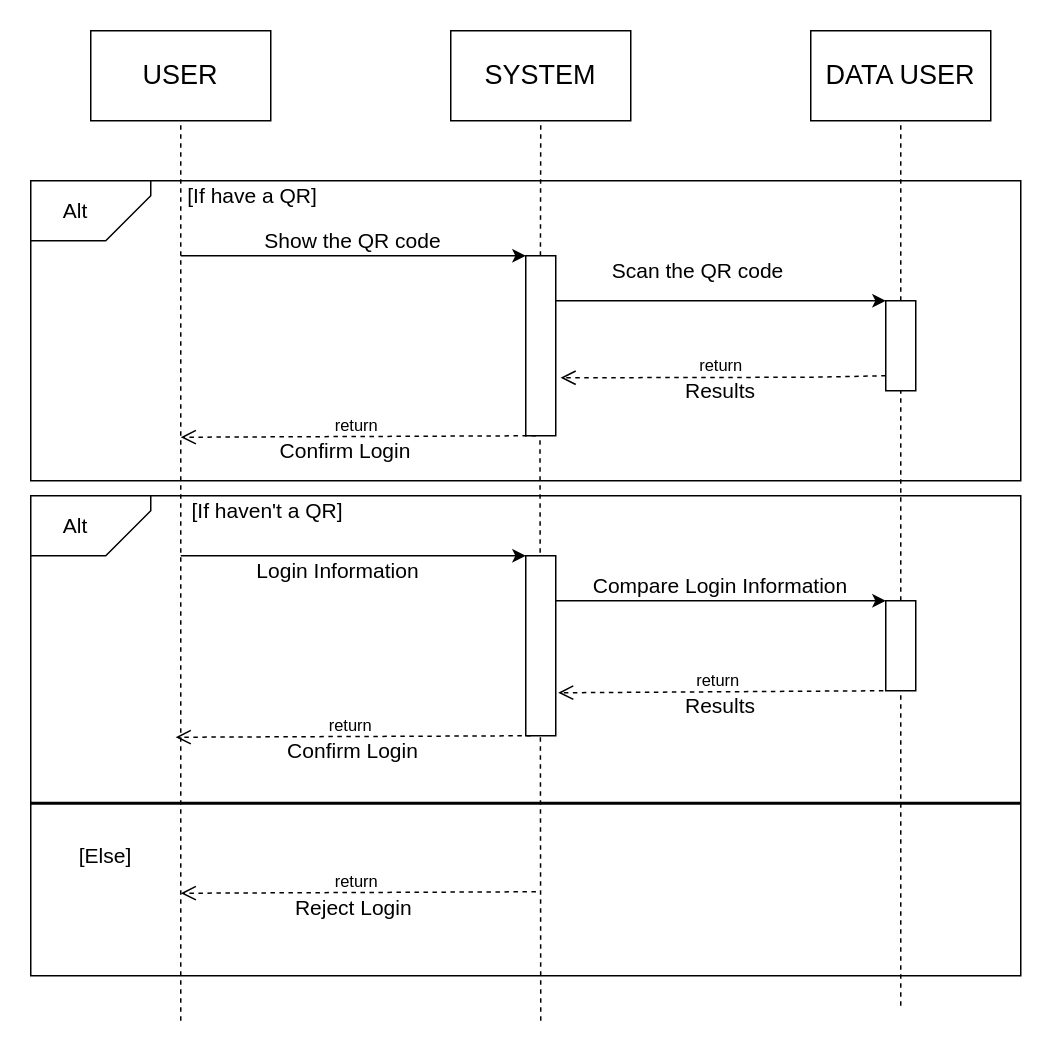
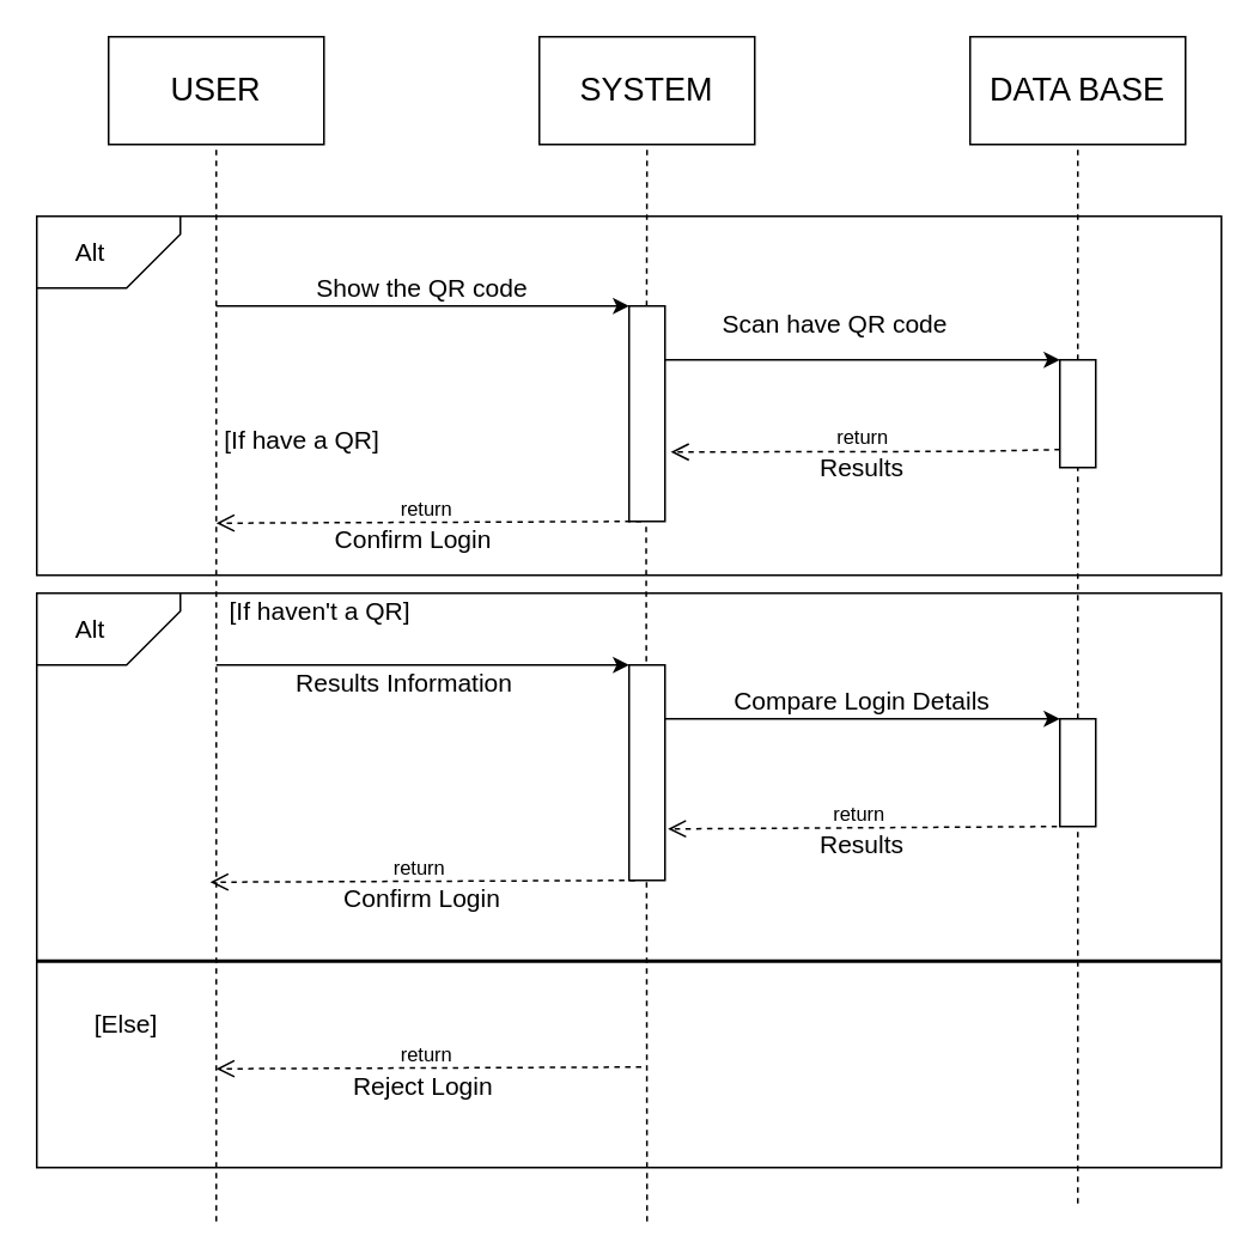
- <mxCell id="9" value="&lt;font style=&quot;font-size: 18px&quot;&gt;DATA USER&lt;/font&gt;" style="text;html=1;strokeColor=none;fillColor=none;align=center;verticalAlign=middle;whiteSpace=wrap;rounded=0;" vertex="1" parent="1"><mxGeometry x="540" y="20" width="120" height="60" as="geometry" /></mxCell>
+ <mxCell id="9" value="&lt;font style=&quot;font-size: 18px&quot;&gt;DATA BASE&lt;/font&gt;" style="text;html=1;strokeColor=none;fillColor=none;align=center;verticalAlign=middle;whiteSpace=wrap;rounded=0;" vertex="1" parent="1"><mxGeometry x="540" y="20" width="120" height="60" as="geometry" /></mxCell>
- <mxCell id="25" value="&lt;font style=&quot;font-size: 14px&quot;&gt;[If have a QR]&amp;nbsp;&lt;/font&gt;" style="text;html=1;strokeColor=none;fillColor=none;align=center;verticalAlign=middle;whiteSpace=wrap;rounded=0;" vertex="1" parent="1"><mxGeometry x="120" y="120" width="100" height="20" as="geometry" /></mxCell>
+ <mxCell id="25" value="&lt;font style=&quot;font-size: 14px&quot;&gt;[If have a QR]&amp;nbsp;&lt;/font&gt;" style="text;html=1;strokeColor=none;fillColor=none;align=center;verticalAlign=middle;whiteSpace=wrap;rounded=0;" vertex="1" parent="1"><mxGeometry x="120" y="235" width="100" height="20" as="geometry" /></mxCell>
- <mxCell id="19" value="&lt;font style=&quot;font-size: 14px&quot;&gt;Scan the QR code&lt;/font&gt;" style="text;html=1;strokeColor=none;fillColor=none;align=center;verticalAlign=middle;whiteSpace=wrap;rounded=0;" vertex="1" parent="1"><mxGeometry x="350" y="170" width="230" height="20" as="geometry" /></mxCell>
+ <mxCell id="19" value="&lt;font style=&quot;font-size: 14px&quot;&gt;Scan have QR code&lt;/font&gt;" style="text;html=1;strokeColor=none;fillColor=none;align=center;verticalAlign=middle;whiteSpace=wrap;rounded=0;" vertex="1" parent="1"><mxGeometry x="350" y="170" width="230" height="20" as="geometry" /></mxCell>
- <mxCell id="30" value="&lt;font style=&quot;font-size: 14px&quot;&gt;Login Information&lt;/font&gt;" style="text;html=1;strokeColor=none;fillColor=none;align=center;verticalAlign=middle;whiteSpace=wrap;rounded=0;" vertex="1" parent="1"><mxGeometry x="130" y="370" width="190" height="20" as="geometry" /></mxCell>
+ <mxCell id="30" value="&lt;font style=&quot;font-size: 14px&quot;&gt;Results Information&lt;/font&gt;" style="text;html=1;strokeColor=none;fillColor=none;align=center;verticalAlign=middle;whiteSpace=wrap;rounded=0;" vertex="1" parent="1"><mxGeometry x="130" y="370" width="190" height="20" as="geometry" /></mxCell>
- <mxCell id="38" value="&lt;font style=&quot;font-size: 14px&quot;&gt;Compare Login Information&lt;/font&gt;" style="text;html=1;strokeColor=none;fillColor=none;align=center;verticalAlign=middle;whiteSpace=wrap;rounded=0;" vertex="1" parent="1"><mxGeometry x="365" y="380" width="230" height="20" as="geometry" /></mxCell>
+ <mxCell id="38" value="&lt;font style=&quot;font-size: 14px&quot;&gt;Compare Login Details&lt;/font&gt;" style="text;html=1;strokeColor=none;fillColor=none;align=center;verticalAlign=middle;whiteSpace=wrap;rounded=0;" vertex="1" parent="1"><mxGeometry x="365" y="380" width="230" height="20" as="geometry" /></mxCell>
